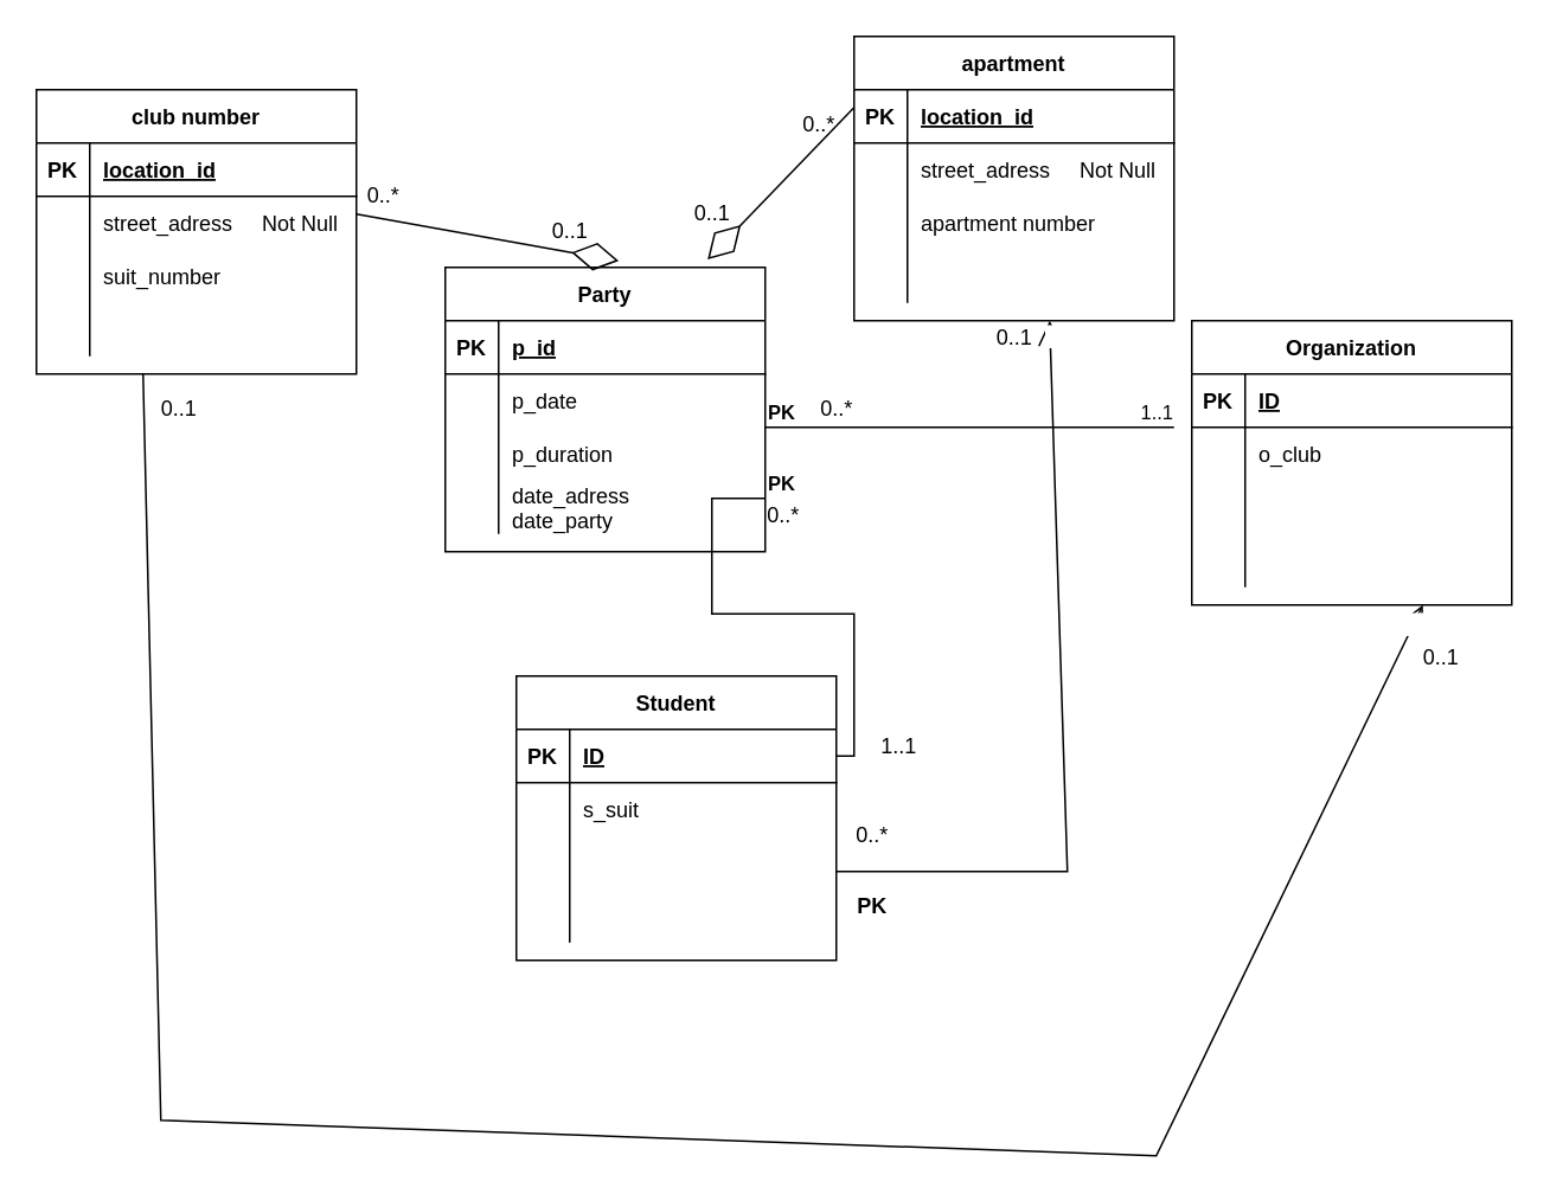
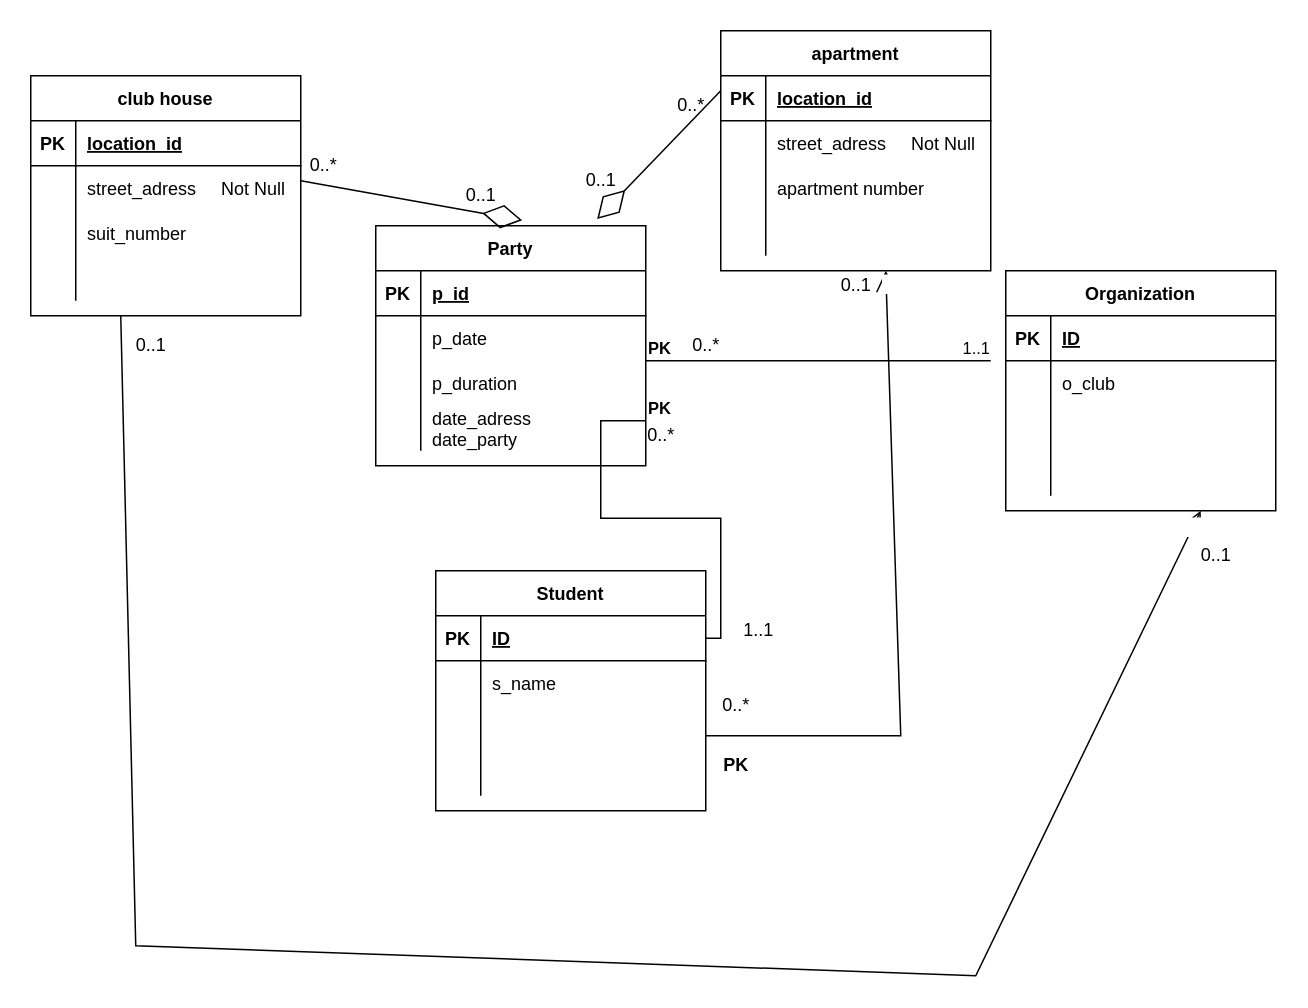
- <mxCell id="62" value="club number" style="shape=table;startSize=30;container=1;collapsible=1;childLayout=tableLayout;fixedRows=1;rowLines=0;fontStyle=1;align=center;resizeLast=1;" vertex="1" parent="1"><mxGeometry x="20" y="50" width="180" height="160" as="geometry" /></mxCell>
+ <mxCell id="62" value="club house" style="shape=table;startSize=30;container=1;collapsible=1;childLayout=tableLayout;fixedRows=1;rowLines=0;fontStyle=1;align=center;resizeLast=1;" vertex="1" parent="1"><mxGeometry x="20" y="50" width="180" height="160" as="geometry" /></mxCell>
- <mxCell id="8" value="s_suit" style="shape=partialRectangle;connectable=0;fillColor=none;top=0;left=0;bottom=0;right=0;align=left;spacingLeft=6;overflow=hidden;" vertex="1" parent="6"><mxGeometry x="30" width="150" height="30" as="geometry"><mxRectangle width="150" height="30" as="alternateBounds" /></mxGeometry></mxCell>
+ <mxCell id="8" value="s_name" style="shape=partialRectangle;connectable=0;fillColor=none;top=0;left=0;bottom=0;right=0;align=left;spacingLeft=6;overflow=hidden;" vertex="1" parent="6"><mxGeometry x="30" width="150" height="30" as="geometry"><mxRectangle width="150" height="30" as="alternateBounds" /></mxGeometry></mxCell>
